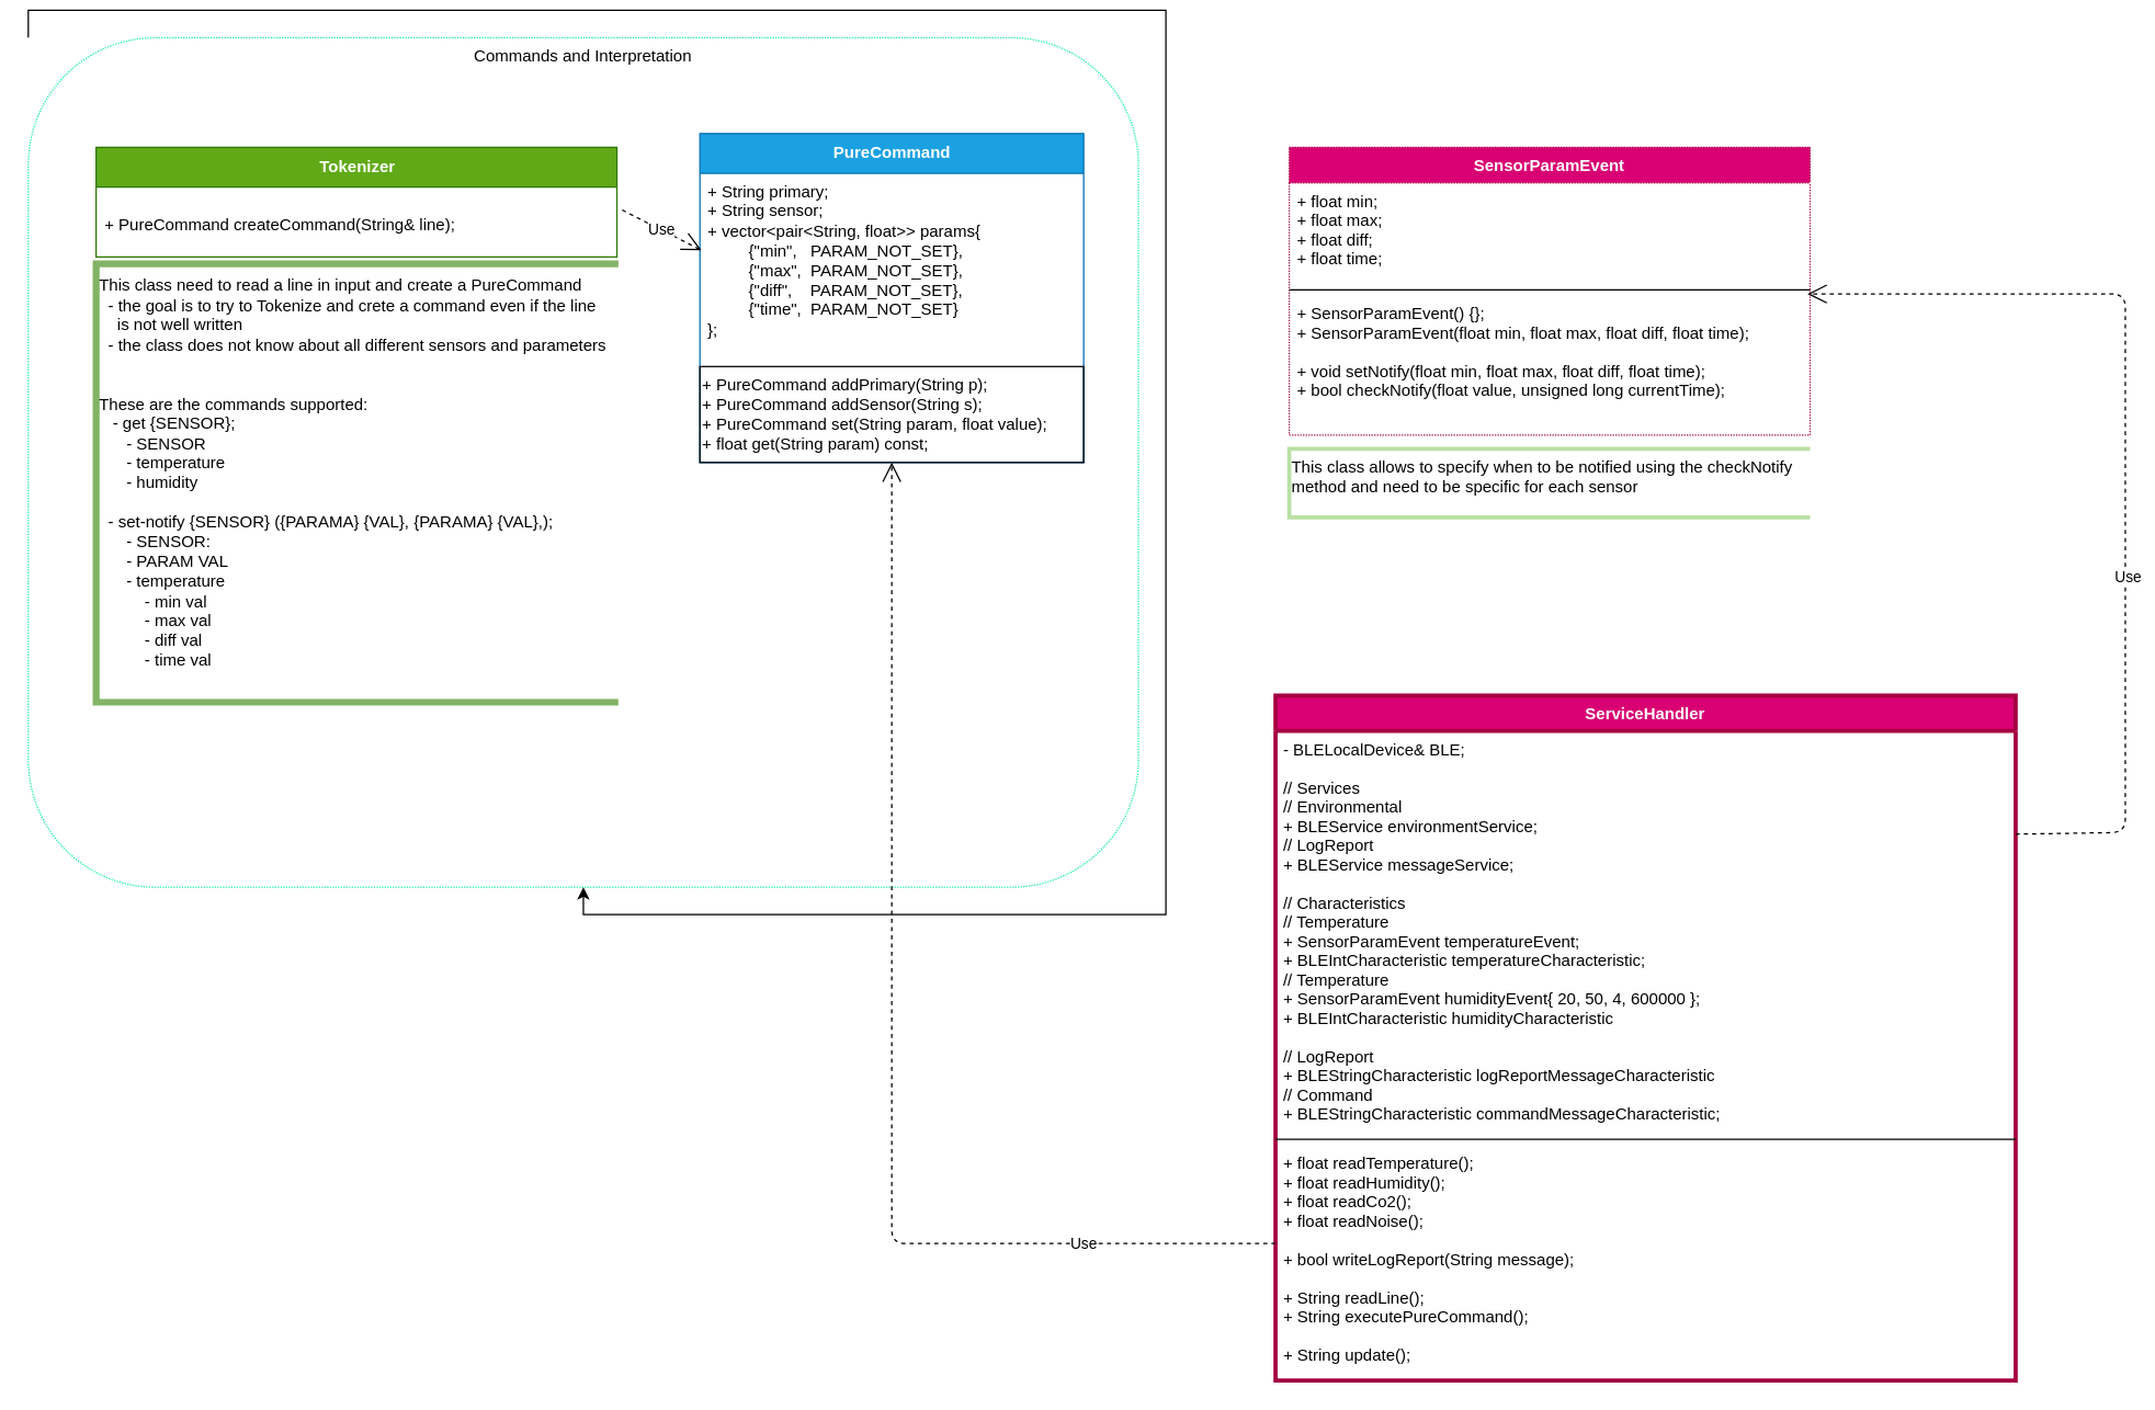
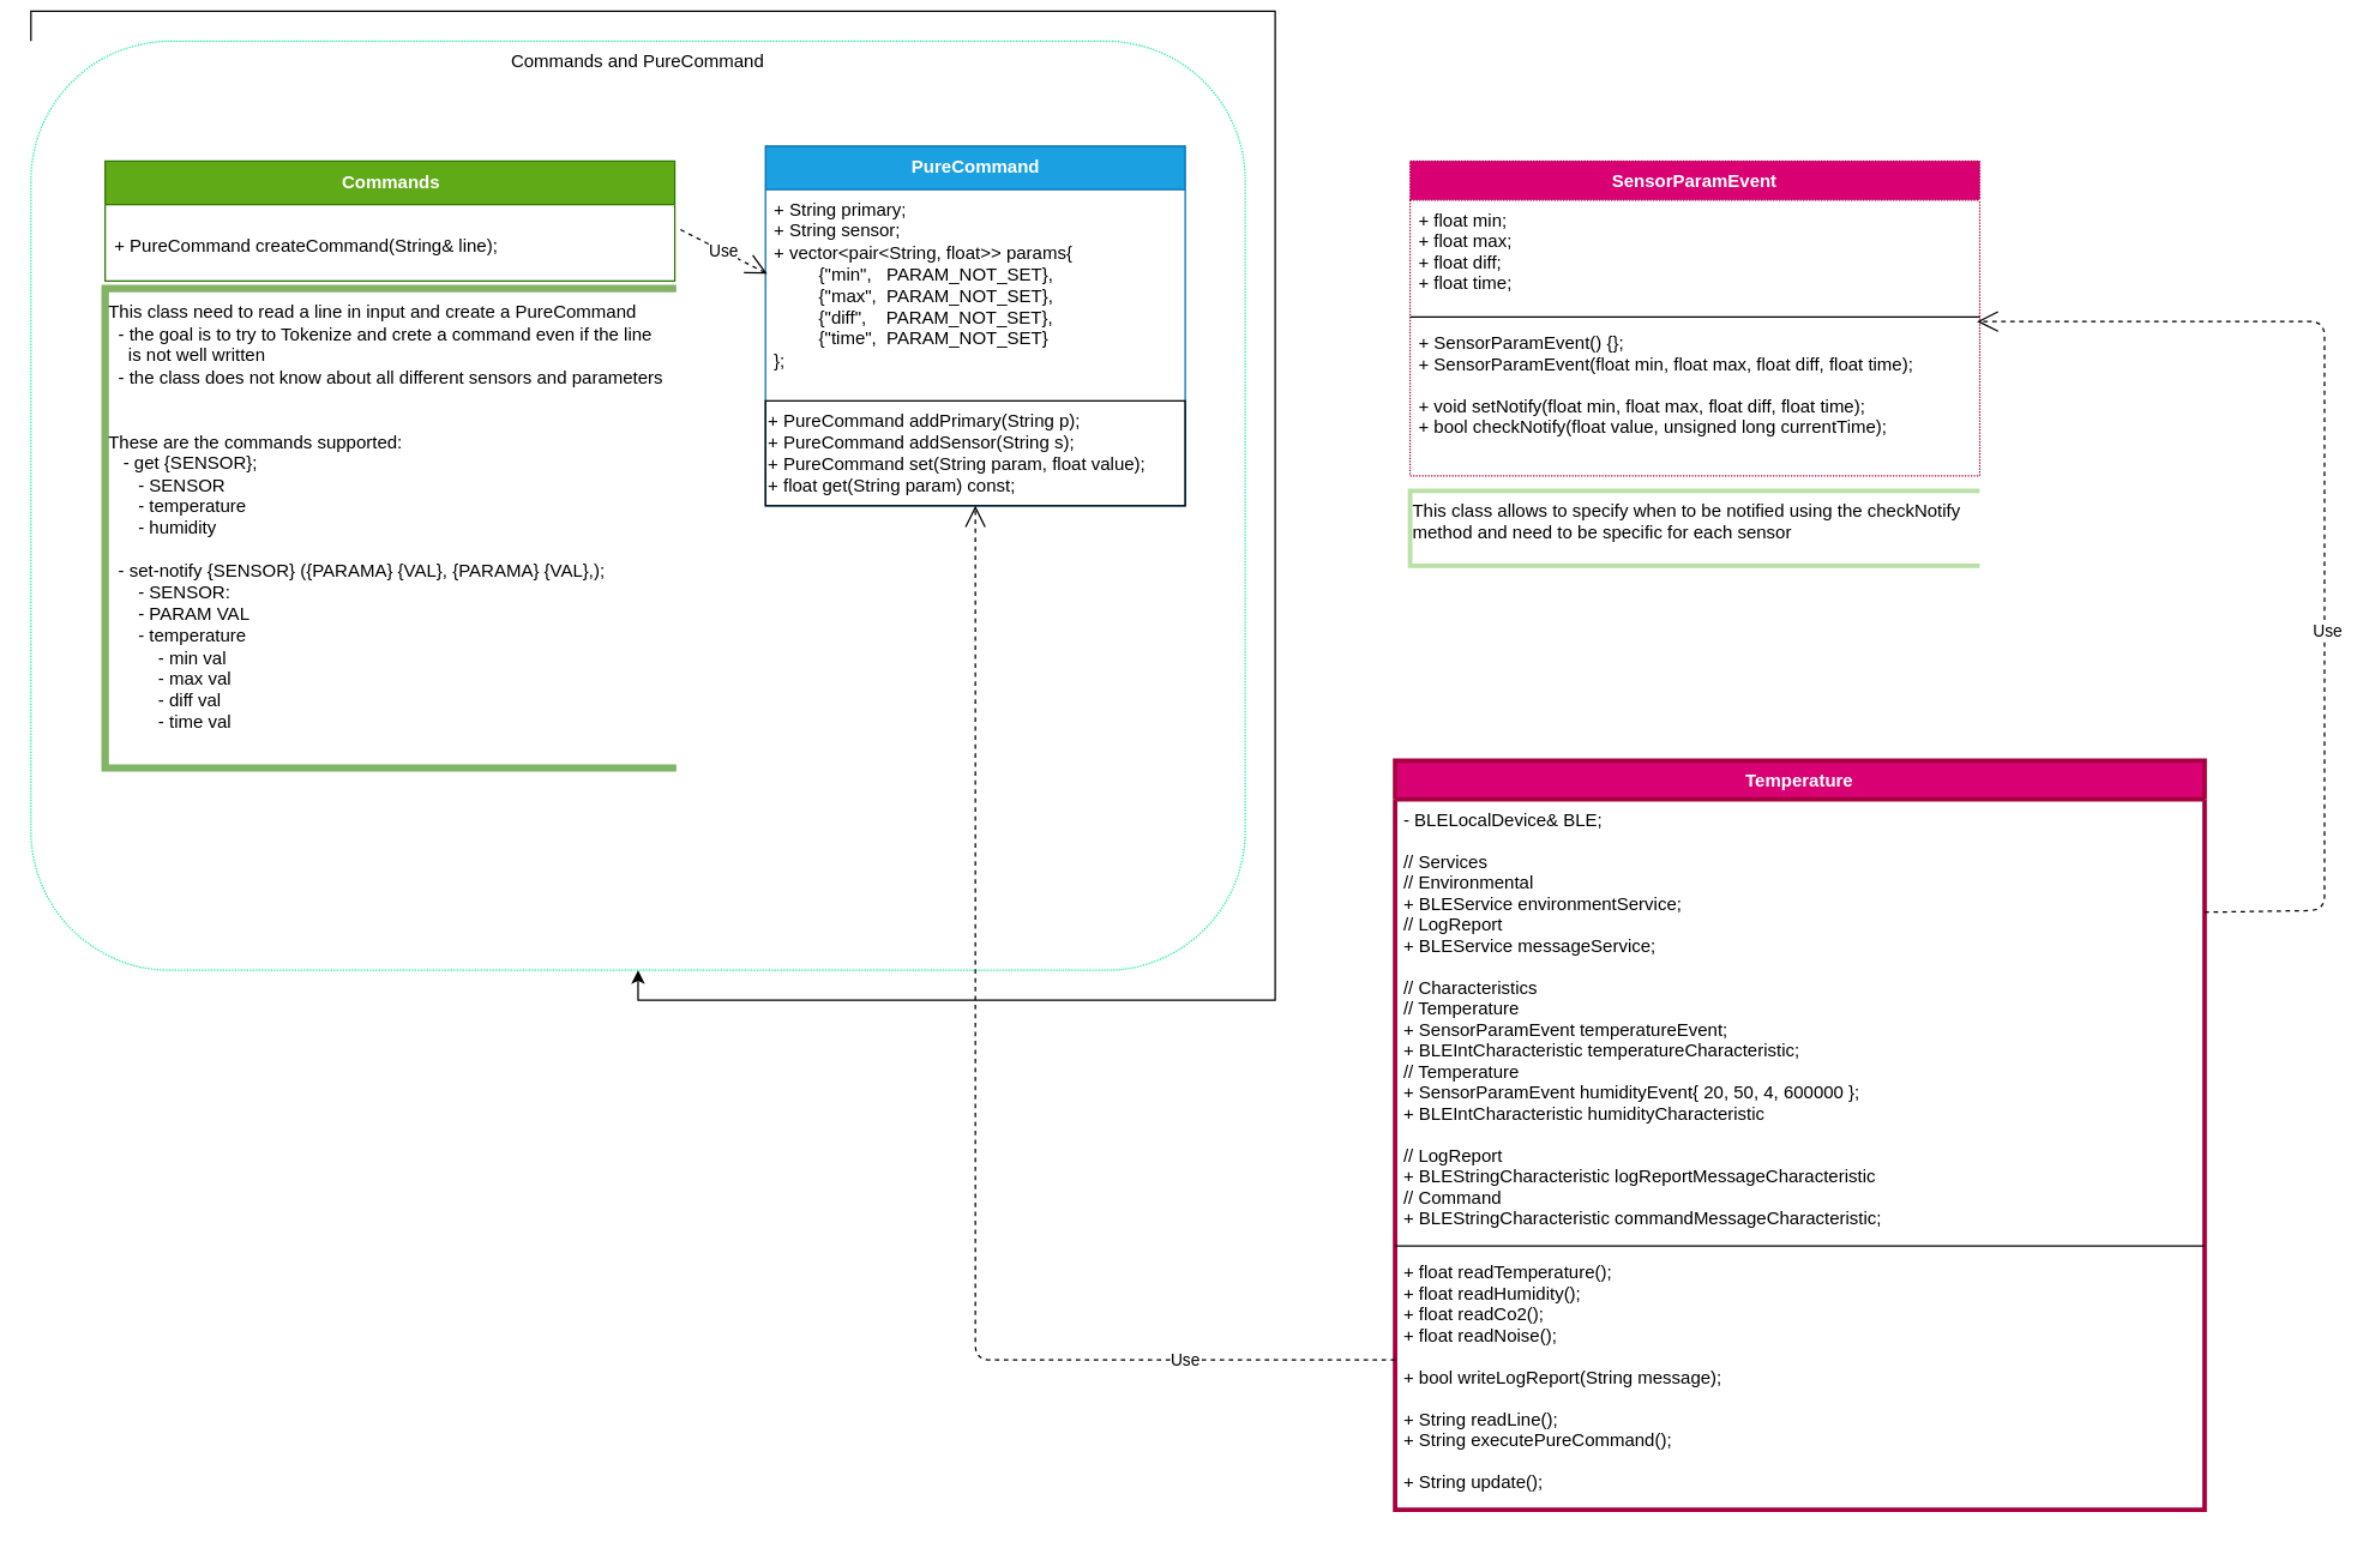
- <mxCell id="2" value="Commands and Interpretation" style="rounded=1;whiteSpace=wrap;html=1;strokeWidth=1;gradientColor=#ffffff;fillColor=none;dashed=1;dashPattern=1 1;verticalAlign=top;strokeColor=#11F09E;" parent="1" vertex="1"><mxGeometry x="20" y="20" width="810" height="620" as="geometry" /></mxCell>
+ <mxCell id="2" value="Commands and PureCommand" style="rounded=1;whiteSpace=wrap;html=1;strokeWidth=1;gradientColor=#ffffff;fillColor=none;dashed=1;dashPattern=1 1;verticalAlign=top;strokeColor=#11F09E;" parent="1" vertex="1"><mxGeometry x="20" y="20" width="810" height="620" as="geometry" /></mxCell>
- <mxCell id="3" value="Tokenizer" style="swimlane;fontStyle=1;align=center;verticalAlign=middle;childLayout=stackLayout;horizontal=1;startSize=29;horizontalStack=0;resizeParent=1;resizeParentMax=0;resizeLast=0;collapsible=0;marginBottom=0;html=1;fillColor=#60a917;strokeColor=#2D7600;fontColor=#ffffff;" parent="1" vertex="1"><mxGeometry x="69.5" y="100" width="380" height="80" as="geometry" /></mxCell>
+ <mxCell id="3" value="Commands" style="swimlane;fontStyle=1;align=center;verticalAlign=middle;childLayout=stackLayout;horizontal=1;startSize=29;horizontalStack=0;resizeParent=1;resizeParentMax=0;resizeLast=0;collapsible=0;marginBottom=0;html=1;fillColor=#60a917;strokeColor=#2D7600;fontColor=#ffffff;" parent="1" vertex="1"><mxGeometry x="69.5" y="100" width="380" height="80" as="geometry" /></mxCell>
- <mxCell id="16" value="ServiceHandler" style="swimlane;fontStyle=1;align=center;verticalAlign=top;childLayout=stackLayout;horizontal=1;startSize=26;horizontalStack=0;resizeParent=1;resizeParentMax=0;resizeLast=0;collapsible=1;marginBottom=0;strokeColor=#A50040;strokeWidth=3;fillColor=#d80073;fontColor=#ffffff;" parent="1" vertex="1"><mxGeometry x="930" y="500" width="540" height="500" as="geometry" /></mxCell>
+ <mxCell id="16" value="Temperature" style="swimlane;fontStyle=1;align=center;verticalAlign=top;childLayout=stackLayout;horizontal=1;startSize=26;horizontalStack=0;resizeParent=1;resizeParentMax=0;resizeLast=0;collapsible=1;marginBottom=0;strokeColor=#A50040;strokeWidth=3;fillColor=#d80073;fontColor=#ffffff;" parent="1" vertex="1"><mxGeometry x="930" y="500" width="540" height="500" as="geometry" /></mxCell>
